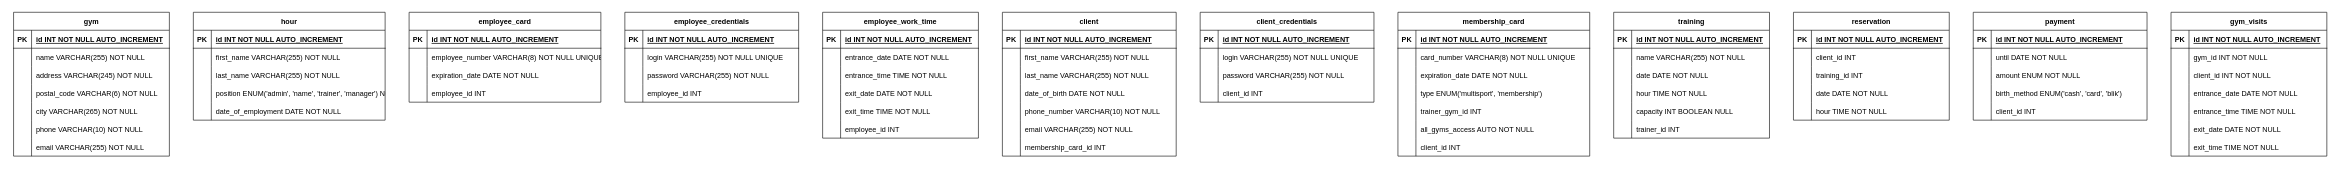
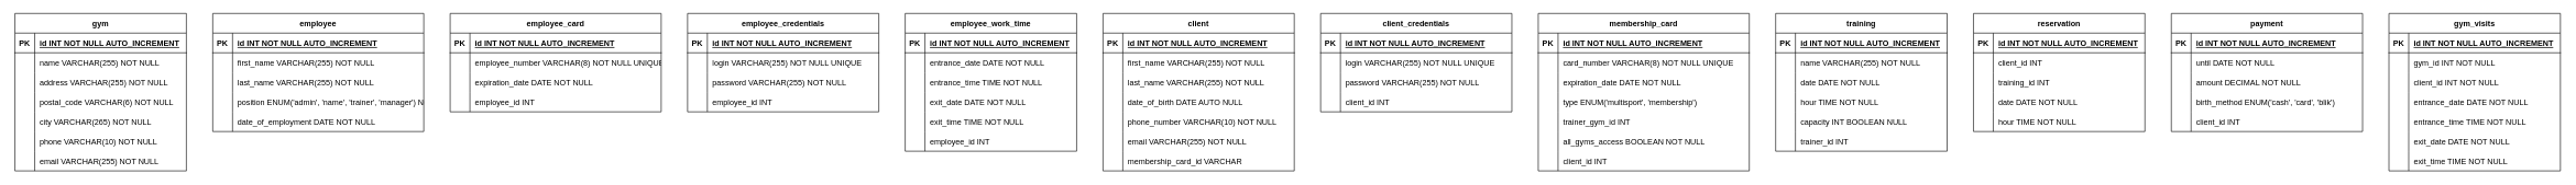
- <mxCell id="24" value="hour" style="shape=table;startSize=30;container=1;collapsible=1;childLayout=tableLayout;fixedRows=1;rowLines=0;fontStyle=1;align=center;resizeLast=1;" vertex="1" parent="1"><mxGeometry x="320" y="20" width="320" height="180" as="geometry" /></mxCell>
+ <mxCell id="24" value="employee" style="shape=table;startSize=30;container=1;collapsible=1;childLayout=tableLayout;fixedRows=1;rowLines=0;fontStyle=1;align=center;resizeLast=1;" vertex="1" parent="1"><mxGeometry x="320" y="20" width="320" height="180" as="geometry" /></mxCell>
- <mxCell id="11" value="address VARCHAR(245) NOT NULL" style="shape=partialRectangle;overflow=hidden;connectable=0;fillColor=none;align=left;strokeColor=inherit;top=0;left=0;bottom=0;right=0;spacingLeft=6;" vertex="1" parent="9"><mxGeometry x="30" width="230" height="30" as="geometry"><mxRectangle width="230" height="30" as="alternateBounds" /></mxGeometry></mxCell>
+ <mxCell id="11" value="address VARCHAR(255) NOT NULL" style="shape=partialRectangle;overflow=hidden;connectable=0;fillColor=none;align=left;strokeColor=inherit;top=0;left=0;bottom=0;right=0;spacingLeft=6;" vertex="1" parent="9"><mxGeometry x="30" width="230" height="30" as="geometry"><mxRectangle width="230" height="30" as="alternateBounds" /></mxGeometry></mxCell>
- <mxCell id="186" value="amount ENUM NOT NULL" style="shape=partialRectangle;overflow=hidden;connectable=0;fillColor=none;align=left;strokeColor=inherit;top=0;left=0;bottom=0;right=0;spacingLeft=6;" vertex="1" parent="184"><mxGeometry x="30" width="260" height="30" as="geometry"><mxRectangle width="260" height="30" as="alternateBounds" /></mxGeometry></mxCell>
+ <mxCell id="186" value="amount DECIMAL NOT NULL" style="shape=partialRectangle;overflow=hidden;connectable=0;fillColor=none;align=left;strokeColor=inherit;top=0;left=0;bottom=0;right=0;spacingLeft=6;" vertex="1" parent="184"><mxGeometry x="30" width="260" height="30" as="geometry"><mxRectangle width="260" height="30" as="alternateBounds" /></mxGeometry></mxCell>
- <mxCell id="97" value="date_of_birth DATE NOT NULL" style="shape=partialRectangle;overflow=hidden;connectable=0;fillColor=none;align=left;strokeColor=inherit;top=0;left=0;bottom=0;right=0;spacingLeft=6;" vertex="1" parent="95"><mxGeometry x="30" width="260" height="30" as="geometry"><mxRectangle width="260" height="30" as="alternateBounds" /></mxGeometry></mxCell>
+ <mxCell id="97" value="date_of_birth DATE AUTO NULL" style="shape=partialRectangle;overflow=hidden;connectable=0;fillColor=none;align=left;strokeColor=inherit;top=0;left=0;bottom=0;right=0;spacingLeft=6;" vertex="1" parent="95"><mxGeometry x="30" width="260" height="30" as="geometry"><mxRectangle width="260" height="30" as="alternateBounds" /></mxGeometry></mxCell>
- <mxCell id="138" value="all_gyms_access AUTO NOT NULL" style="shape=partialRectangle;overflow=hidden;connectable=0;fillColor=none;align=left;strokeColor=inherit;top=0;left=0;bottom=0;right=0;spacingLeft=6;" vertex="1" parent="136"><mxGeometry x="30" width="290" height="30" as="geometry"><mxRectangle width="290" height="30" as="alternateBounds" /></mxGeometry></mxCell>
+ <mxCell id="138" value="all_gyms_access BOOLEAN NOT NULL" style="shape=partialRectangle;overflow=hidden;connectable=0;fillColor=none;align=left;strokeColor=inherit;top=0;left=0;bottom=0;right=0;spacingLeft=6;" vertex="1" parent="136"><mxGeometry x="30" width="290" height="30" as="geometry"><mxRectangle width="290" height="30" as="alternateBounds" /></mxGeometry></mxCell>
- <mxCell id="106" value="membership_card_id INT" style="shape=partialRectangle;overflow=hidden;connectable=0;fillColor=none;align=left;strokeColor=inherit;top=0;left=0;bottom=0;right=0;spacingLeft=6;" vertex="1" parent="104"><mxGeometry x="30" width="260" height="30" as="geometry"><mxRectangle width="260" height="30" as="alternateBounds" /></mxGeometry></mxCell>
+ <mxCell id="106" value="membership_card_id VARCHAR" style="shape=partialRectangle;overflow=hidden;connectable=0;fillColor=none;align=left;strokeColor=inherit;top=0;left=0;bottom=0;right=0;spacingLeft=6;" vertex="1" parent="104"><mxGeometry x="30" width="260" height="30" as="geometry"><mxRectangle width="260" height="30" as="alternateBounds" /></mxGeometry></mxCell>
